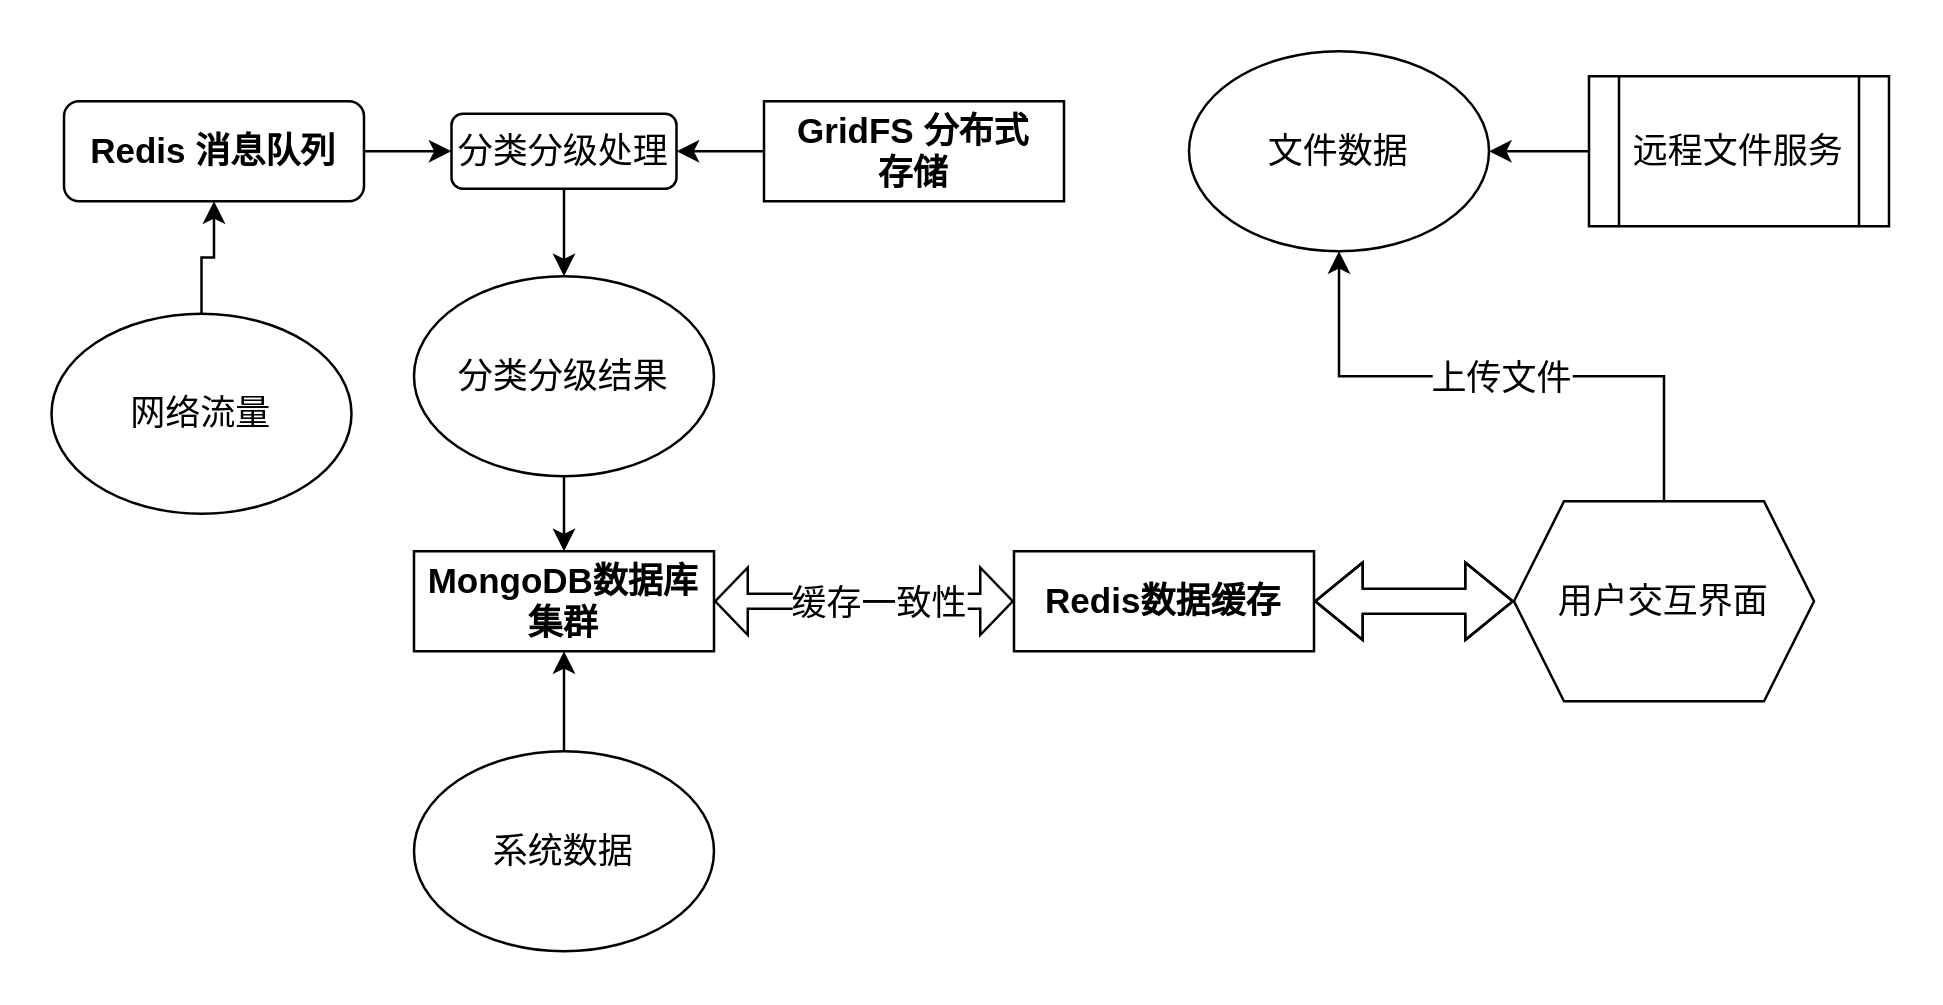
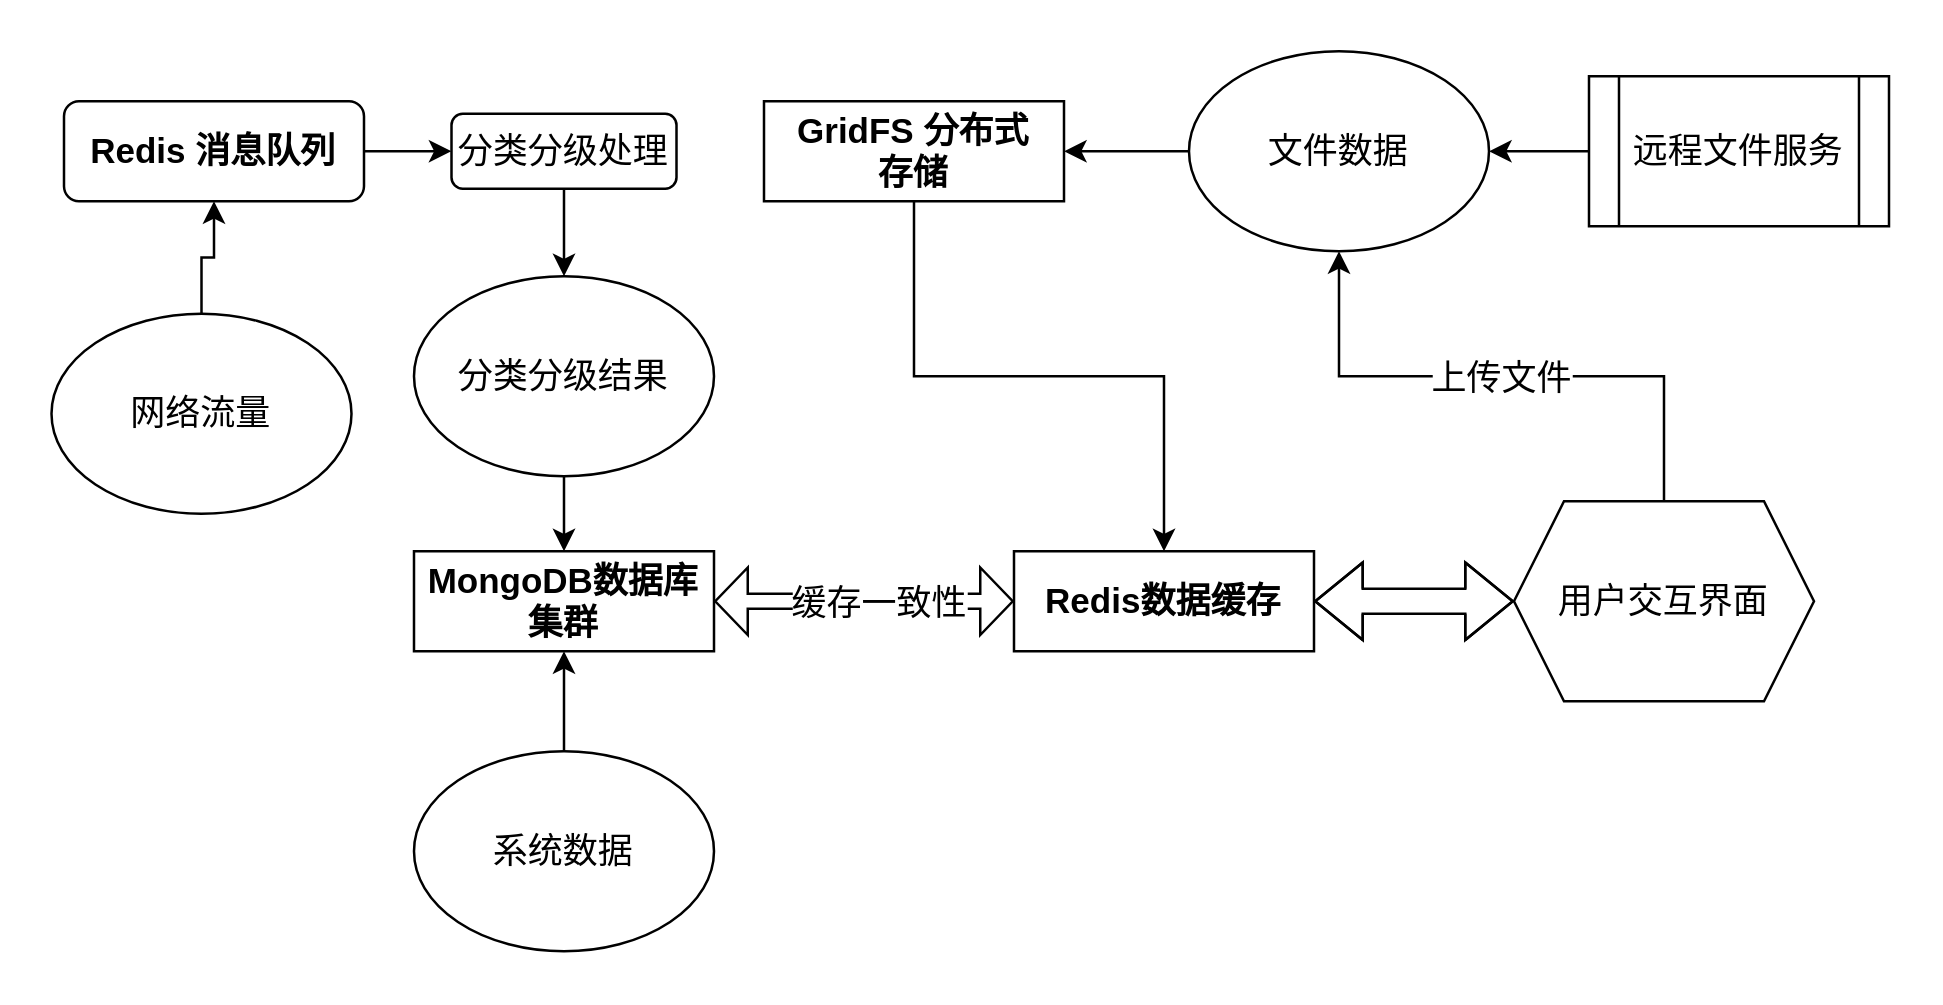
- <mxCell id="8" value="" style="edgeStyle=orthogonalEdgeStyle;rounded=0;orthogonalLoop=1;jettySize=auto;html=1;" edge="1" parent="1" source="9" target="27"><mxGeometry relative="1" as="geometry" /></mxCell>
+ <mxCell id="8" value="" style="edgeStyle=orthogonalEdgeStyle;rounded=0;orthogonalLoop=1;jettySize=auto;html=1;" edge="1" parent="1" source="9" target="6"><mxGeometry relative="1" as="geometry" /></mxCell>
+ <mxCell id="12" style="edgeStyle=orthogonalEdgeStyle;rounded=0;orthogonalLoop=1;jettySize=auto;html=1;exitX=0;exitY=0.5;exitDx=0;exitDy=0;entryX=1;entryY=0.5;entryDx=0;entryDy=0;fontSize=14;" edge="1" parent="1" source="13" target="9"><mxGeometry relative="1" as="geometry" /></mxCell>
